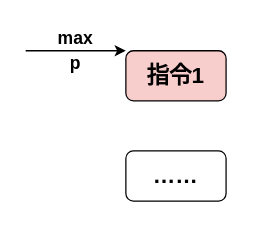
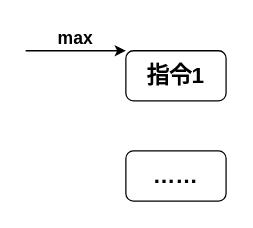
- <mxCell id="4" value="&lt;font style=&quot;font-size: 14px&quot;&gt;&lt;b&gt;p&lt;/b&gt;&lt;/font&gt;" style="text;html=1;strokeColor=none;fillColor=none;align=center;verticalAlign=middle;whiteSpace=wrap;rounded=0;" vertex="1" parent="1"><mxGeometry x="40" y="40" width="40" height="20" as="geometry" /></mxCell>
- <mxCell id="5" value="&lt;b style=&quot;font-size: 18px&quot;&gt;指令1&lt;/b&gt;" style="rounded=1;whiteSpace=wrap;html=1;fillColor=#f8cecc;" vertex="1" parent="1"><mxGeometry x="100" y="40" width="80" height="40" as="geometry" /></mxCell>
+ <mxCell id="5" value="&lt;b style=&quot;font-size: 18px&quot;&gt;指令1&lt;/b&gt;" style="rounded=1;whiteSpace=wrap;html=1;" vertex="1" parent="1"><mxGeometry x="100" y="40" width="80" height="40" as="geometry" /></mxCell>
